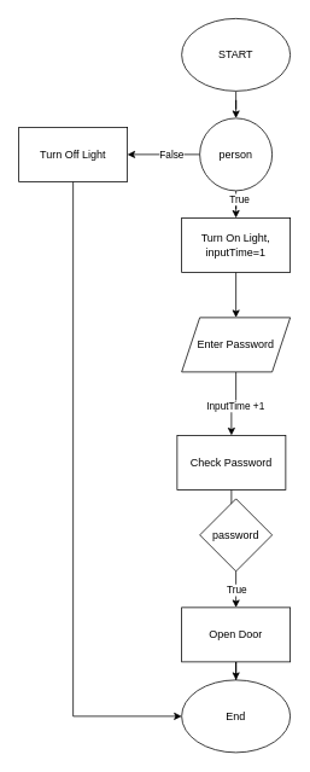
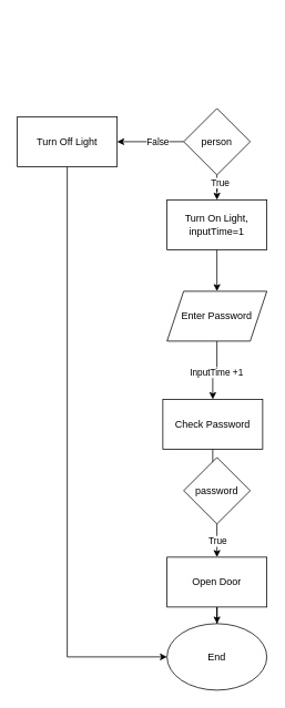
- <mxCell id="3" value="START" style="ellipse;whiteSpace=wrap;html=1;" parent="1" vertex="1"><mxGeometry x="200" y="20" width="120" height="80" as="geometry" /></mxCell>
- <mxCell id="2" value="" style="edgeStyle=orthogonalEdgeStyle;rounded=0;orthogonalLoop=1;jettySize=auto;html=1;" parent="1" source="3" target="8" edge="1"><mxGeometry relative="1" as="geometry" /></mxCell>
- <mxCell id="8" value="person" style="ellipse;whiteSpace=wrap;html=1;" parent="1" vertex="1"><mxGeometry x="220" y="130" width="80" height="80" as="geometry" /></mxCell>
+ <mxCell id="8" value="person" style="rhombus;whiteSpace=wrap;html=1;" parent="1" vertex="1"><mxGeometry x="220" y="130" width="80" height="80" as="geometry" /></mxCell>
